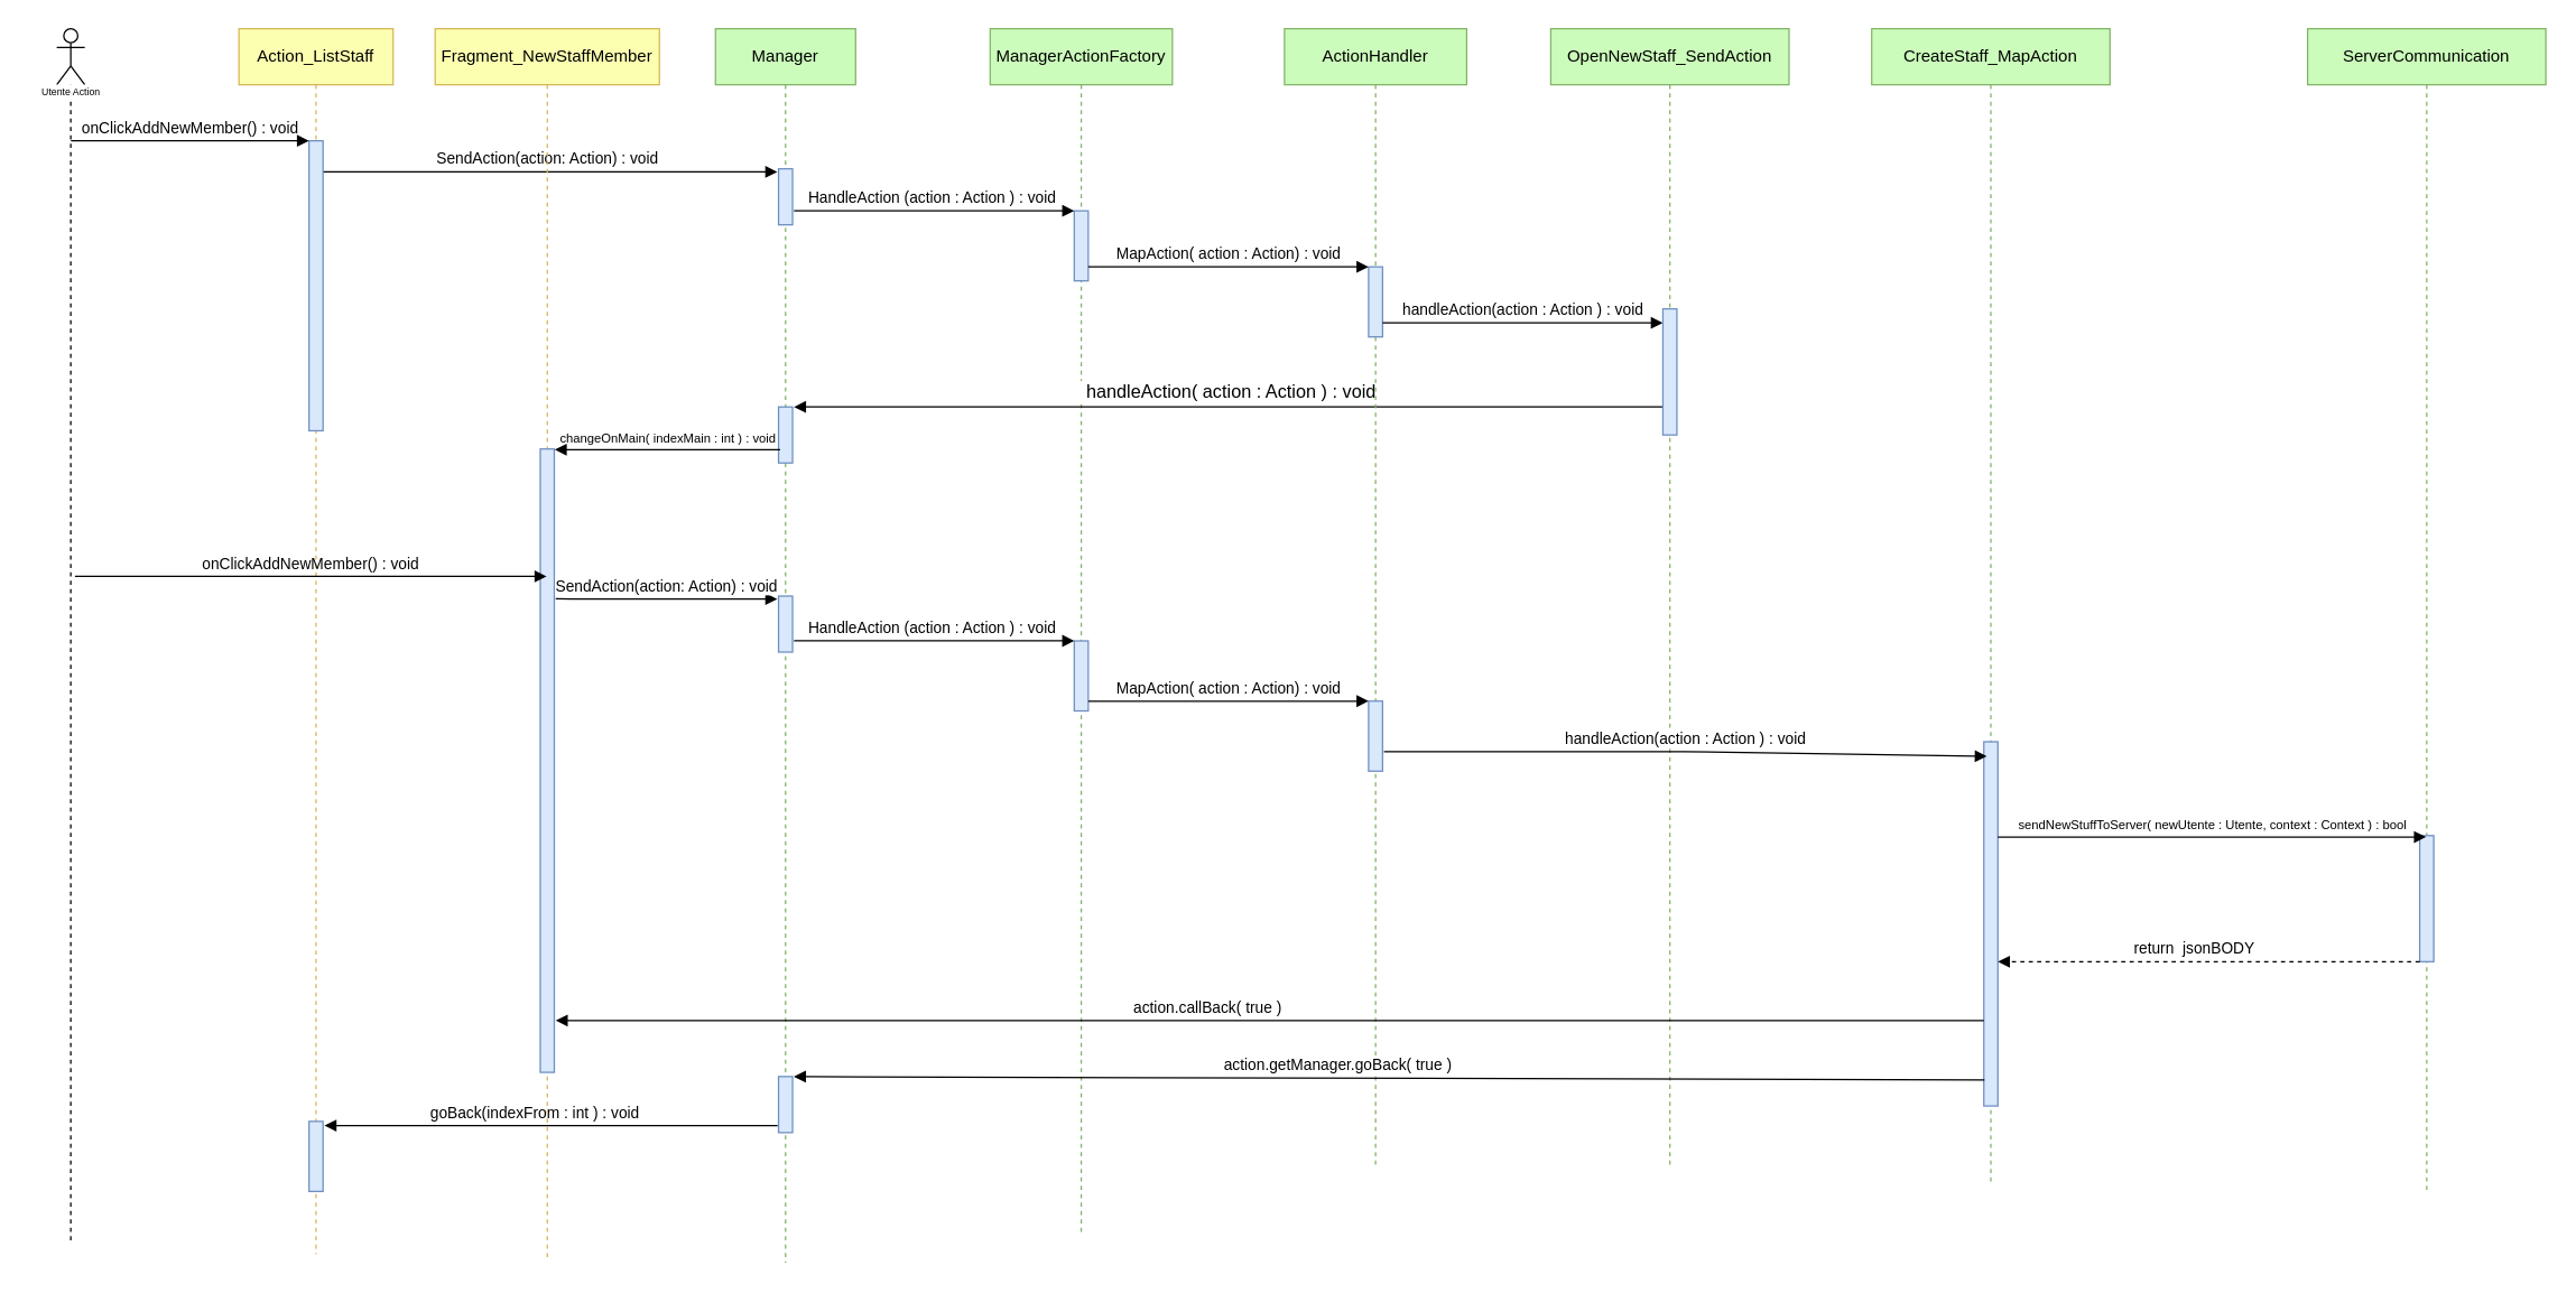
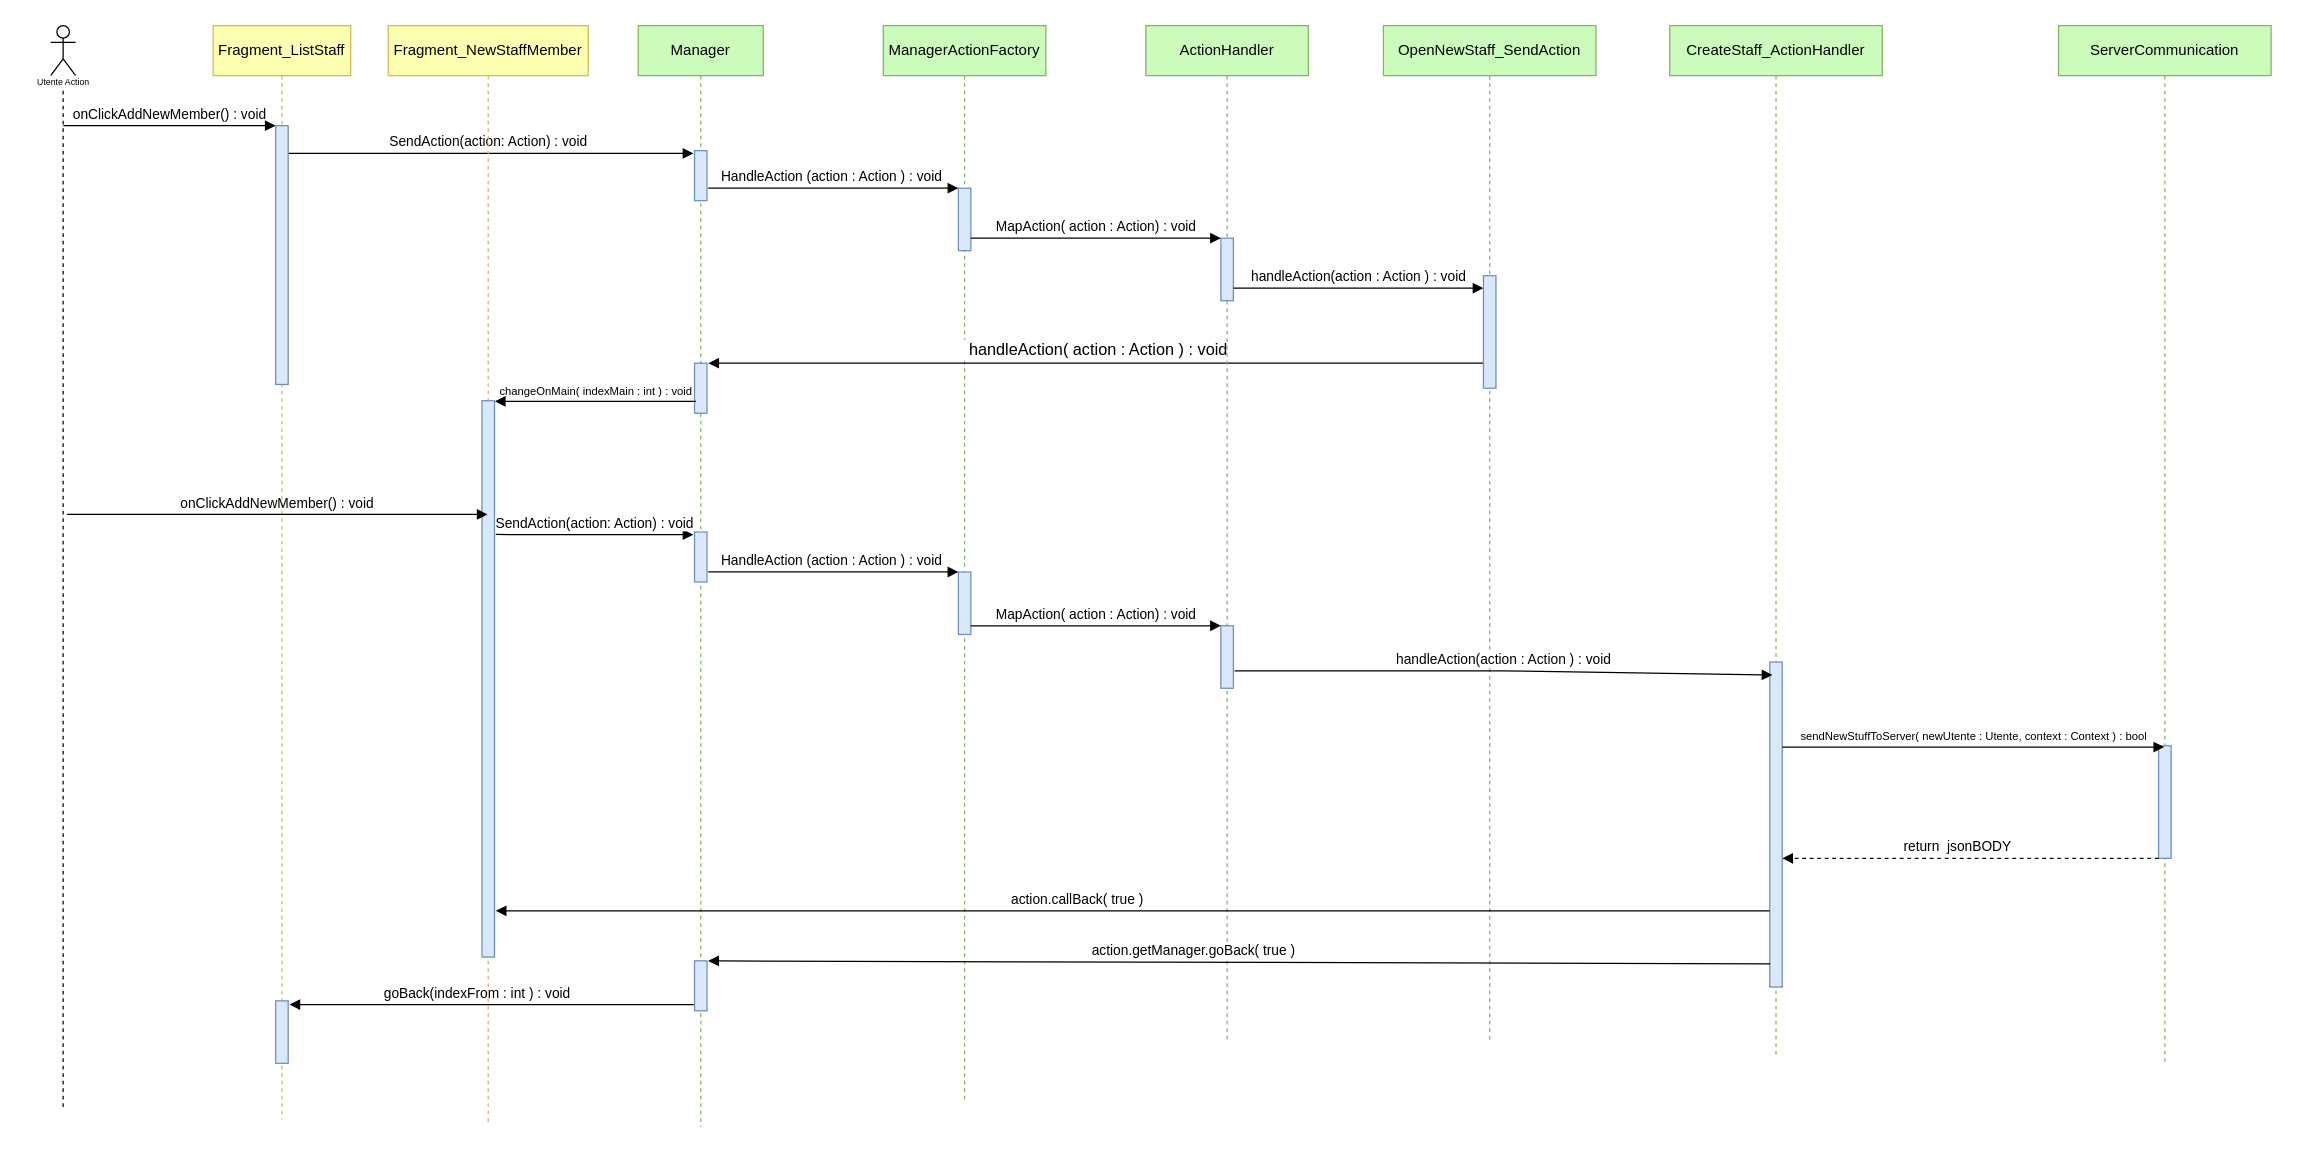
- <mxCell id="4" value="Action_ListStaff" style="shape=umlLifeline;perimeter=lifelinePerimeter;whiteSpace=wrap;html=1;container=1;collapsible=0;recursiveResize=0;outlineConnect=0;fillColor=#FCFFB0;strokeColor=#D6B656;" parent="1" vertex="1"><mxGeometry x="170" y="20" width="110" height="875" as="geometry" /></mxCell>
+ <mxCell id="4" value="Fragment_ListStaff" style="shape=umlLifeline;perimeter=lifelinePerimeter;whiteSpace=wrap;html=1;container=1;collapsible=0;recursiveResize=0;outlineConnect=0;fillColor=#FCFFB0;strokeColor=#D6B656;" parent="1" vertex="1"><mxGeometry x="170" y="20" width="110" height="875" as="geometry" /></mxCell>
- <mxCell id="34" value="CreateStaff_MapAction" style="shape=umlLifeline;perimeter=lifelinePerimeter;whiteSpace=wrap;html=1;container=1;collapsible=0;recursiveResize=0;outlineConnect=0;fontSize=12;fillColor=#CCFCBB;strokeColor=#82B366;fontStyle=0" parent="1" vertex="1"><mxGeometry x="1335" y="20" width="170" height="824" as="geometry" /></mxCell>
+ <mxCell id="34" value="CreateStaff_ActionHandler" style="shape=umlLifeline;perimeter=lifelinePerimeter;whiteSpace=wrap;html=1;container=1;collapsible=0;recursiveResize=0;outlineConnect=0;fontSize=12;fillColor=#CCFCBB;strokeColor=#82B366;fontStyle=0" parent="1" vertex="1"><mxGeometry x="1335" y="20" width="170" height="824" as="geometry" /></mxCell>
